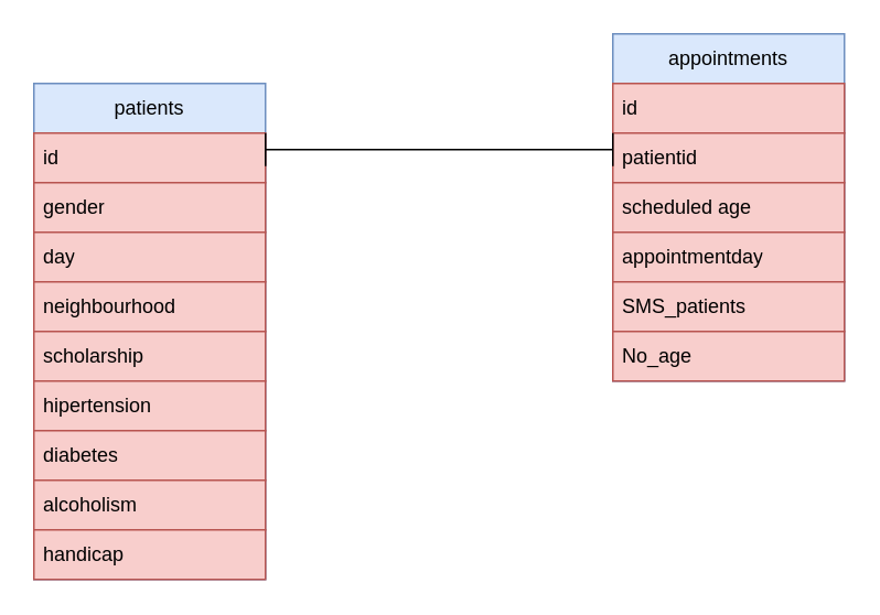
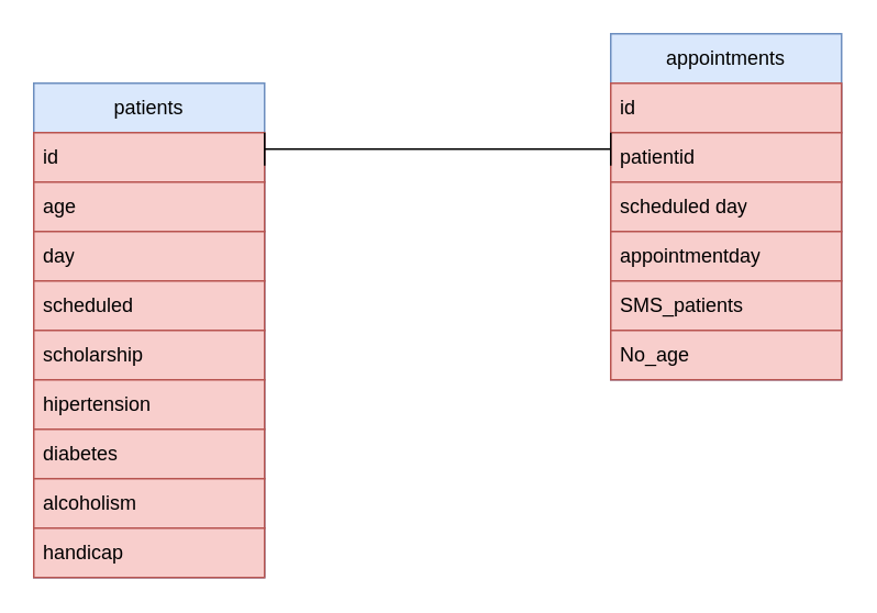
- <mxCell id="4" value="gender" style="text;strokeColor=#b85450;fillColor=#f8cecc;align=left;verticalAlign=middle;spacingLeft=4;spacingRight=4;overflow=hidden;points=[[0,0.5],[1,0.5]];portConstraint=eastwest;rotatable=0;whiteSpace=wrap;html=1;" vertex="1" parent="2"><mxGeometry y="60" width="140" height="30" as="geometry" /></mxCell>
+ <mxCell id="4" value="age" style="text;strokeColor=#b85450;fillColor=#f8cecc;align=left;verticalAlign=middle;spacingLeft=4;spacingRight=4;overflow=hidden;points=[[0,0.5],[1,0.5]];portConstraint=eastwest;rotatable=0;whiteSpace=wrap;html=1;" vertex="1" parent="2"><mxGeometry y="60" width="140" height="30" as="geometry" /></mxCell>
- <mxCell id="15" value="scheduled age" style="text;strokeColor=#b85450;fillColor=#f8cecc;align=left;verticalAlign=middle;spacingLeft=4;spacingRight=4;overflow=hidden;points=[[0,0.5],[1,0.5]];portConstraint=eastwest;rotatable=0;whiteSpace=wrap;html=1;" vertex="1" parent="12"><mxGeometry y="90" width="140" height="30" as="geometry" /></mxCell>
+ <mxCell id="15" value="scheduled day" style="text;strokeColor=#b85450;fillColor=#f8cecc;align=left;verticalAlign=middle;spacingLeft=4;spacingRight=4;overflow=hidden;points=[[0,0.5],[1,0.5]];portConstraint=eastwest;rotatable=0;whiteSpace=wrap;html=1;" vertex="1" parent="12"><mxGeometry y="90" width="140" height="30" as="geometry" /></mxCell>
- <mxCell id="6" value="neighbourhood" style="text;strokeColor=#b85450;fillColor=#f8cecc;align=left;verticalAlign=middle;spacingLeft=4;spacingRight=4;overflow=hidden;points=[[0,0.5],[1,0.5]];portConstraint=eastwest;rotatable=0;whiteSpace=wrap;html=1;" vertex="1" parent="2"><mxGeometry y="120" width="140" height="30" as="geometry" /></mxCell>
+ <mxCell id="6" value="scheduled" style="text;strokeColor=#b85450;fillColor=#f8cecc;align=left;verticalAlign=middle;spacingLeft=4;spacingRight=4;overflow=hidden;points=[[0,0.5],[1,0.5]];portConstraint=eastwest;rotatable=0;whiteSpace=wrap;html=1;" vertex="1" parent="2"><mxGeometry y="120" width="140" height="30" as="geometry" /></mxCell>
